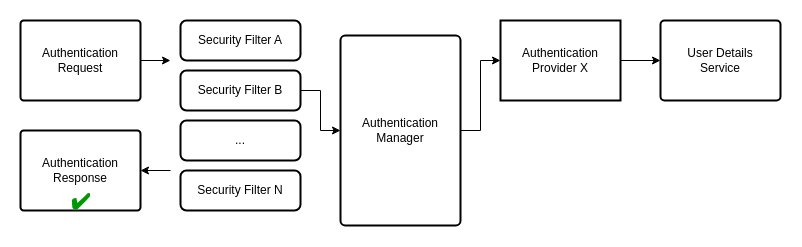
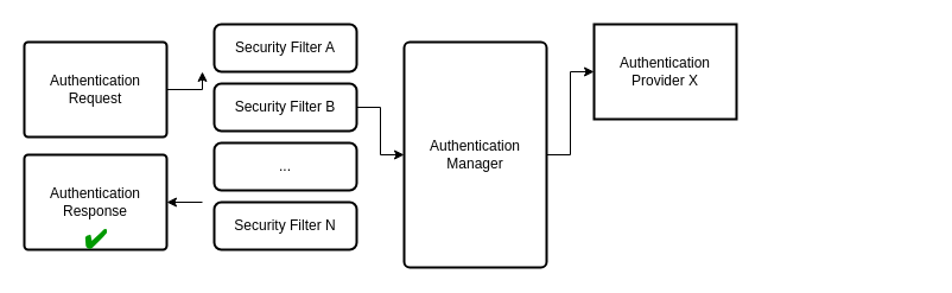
- <mxCell id="3" value="Authentication&lt;br&gt;Request" style="rounded=1;whiteSpace=wrap;html=1;strokeWidth=2;arcSize=4;" vertex="1" parent="1"><mxGeometry x="20" y="20" width="120" height="80" as="geometry" /></mxCell>
+ <mxCell id="3" value="Authentication&lt;br&gt;Request" style="rounded=1;whiteSpace=wrap;html=1;strokeWidth=2;arcSize=4;" vertex="1" parent="1"><mxGeometry x="20" y="35" width="120" height="80" as="geometry" /></mxCell>
- <mxCell id="11" style="edgeStyle=orthogonalEdgeStyle;rounded=0;orthogonalLoop=1;jettySize=auto;html=1;exitX=1;exitY=0.5;exitDx=0;exitDy=0;entryX=0;entryY=0.5;entryDx=0;entryDy=0;startArrow=none;startFill=0;endArrow=classic;endFill=1;" edge="1" parent="1" source="12" target="13"><mxGeometry relative="1" as="geometry" /></mxCell>
- <mxCell id="13" value="User Details&lt;br&gt;Service" style="rounded=1;whiteSpace=wrap;html=1;strokeWidth=2;arcSize=5;" vertex="1" parent="1"><mxGeometry x="660" y="20" width="120" height="80" as="geometry" /></mxCell>
